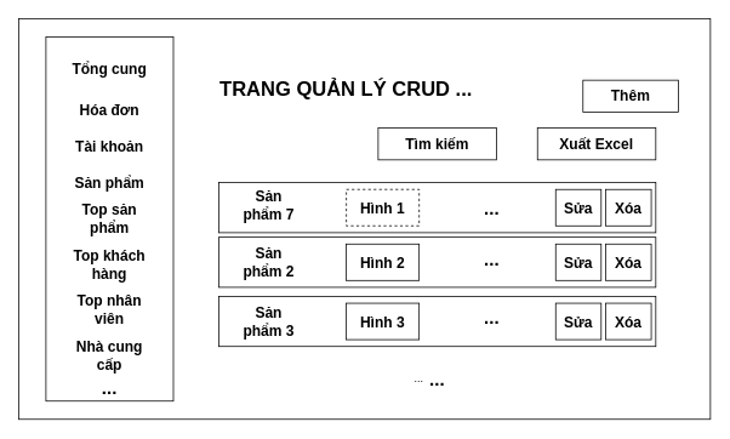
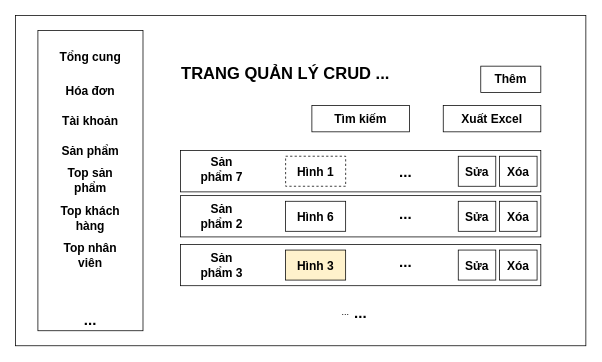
- <mxCell id="14" value="Thêm" style="rounded=0;whiteSpace=wrap;html=1;fontStyle=1;fontSize=16;" parent="1" vertex="1"><mxGeometry x="640" y="87.5" width="105" height="35" as="geometry" /></mxCell>
+ <mxCell id="14" value="Thêm" style="rounded=0;whiteSpace=wrap;html=1;fontStyle=1;fontSize=16;" parent="1" vertex="1"><mxGeometry x="640" y="87.5" width="80" height="35" as="geometry" /></mxCell>
- <mxCell id="34" value="Hình 2" style="rounded=0;whiteSpace=wrap;html=1;fontSize=16;fontStyle=1" parent="1" vertex="1"><mxGeometry x="380" y="267.5" width="80" height="40" as="geometry" /></mxCell>
+ <mxCell id="34" value="Hình 6" style="rounded=0;whiteSpace=wrap;html=1;fontSize=16;fontStyle=1" parent="1" vertex="1"><mxGeometry x="380" y="267.5" width="80" height="40" as="geometry" /></mxCell>
- <mxCell id="35" value="Hình 3" style="rounded=0;whiteSpace=wrap;html=1;fontSize=16;fontStyle=1" parent="1" vertex="1"><mxGeometry x="380" y="332.5" width="80" height="40" as="geometry" /></mxCell>
+ <mxCell id="35" value="Hình 3" style="rounded=0;whiteSpace=wrap;html=1;fontSize=16;fontStyle=1;fillColor=#fff2cc;" parent="1" vertex="1"><mxGeometry x="380" y="332.5" width="80" height="40" as="geometry" /></mxCell>
- <mxCell id="12" value="Nhà cung cấp" style="text;html=1;strokeColor=none;fillColor=none;align=center;verticalAlign=middle;whiteSpace=wrap;rounded=0;fontSize=16;fontStyle=1" parent="1" vertex="1"><mxGeometry x="70" y="370" width="100" height="40" as="geometry" /></mxCell>
